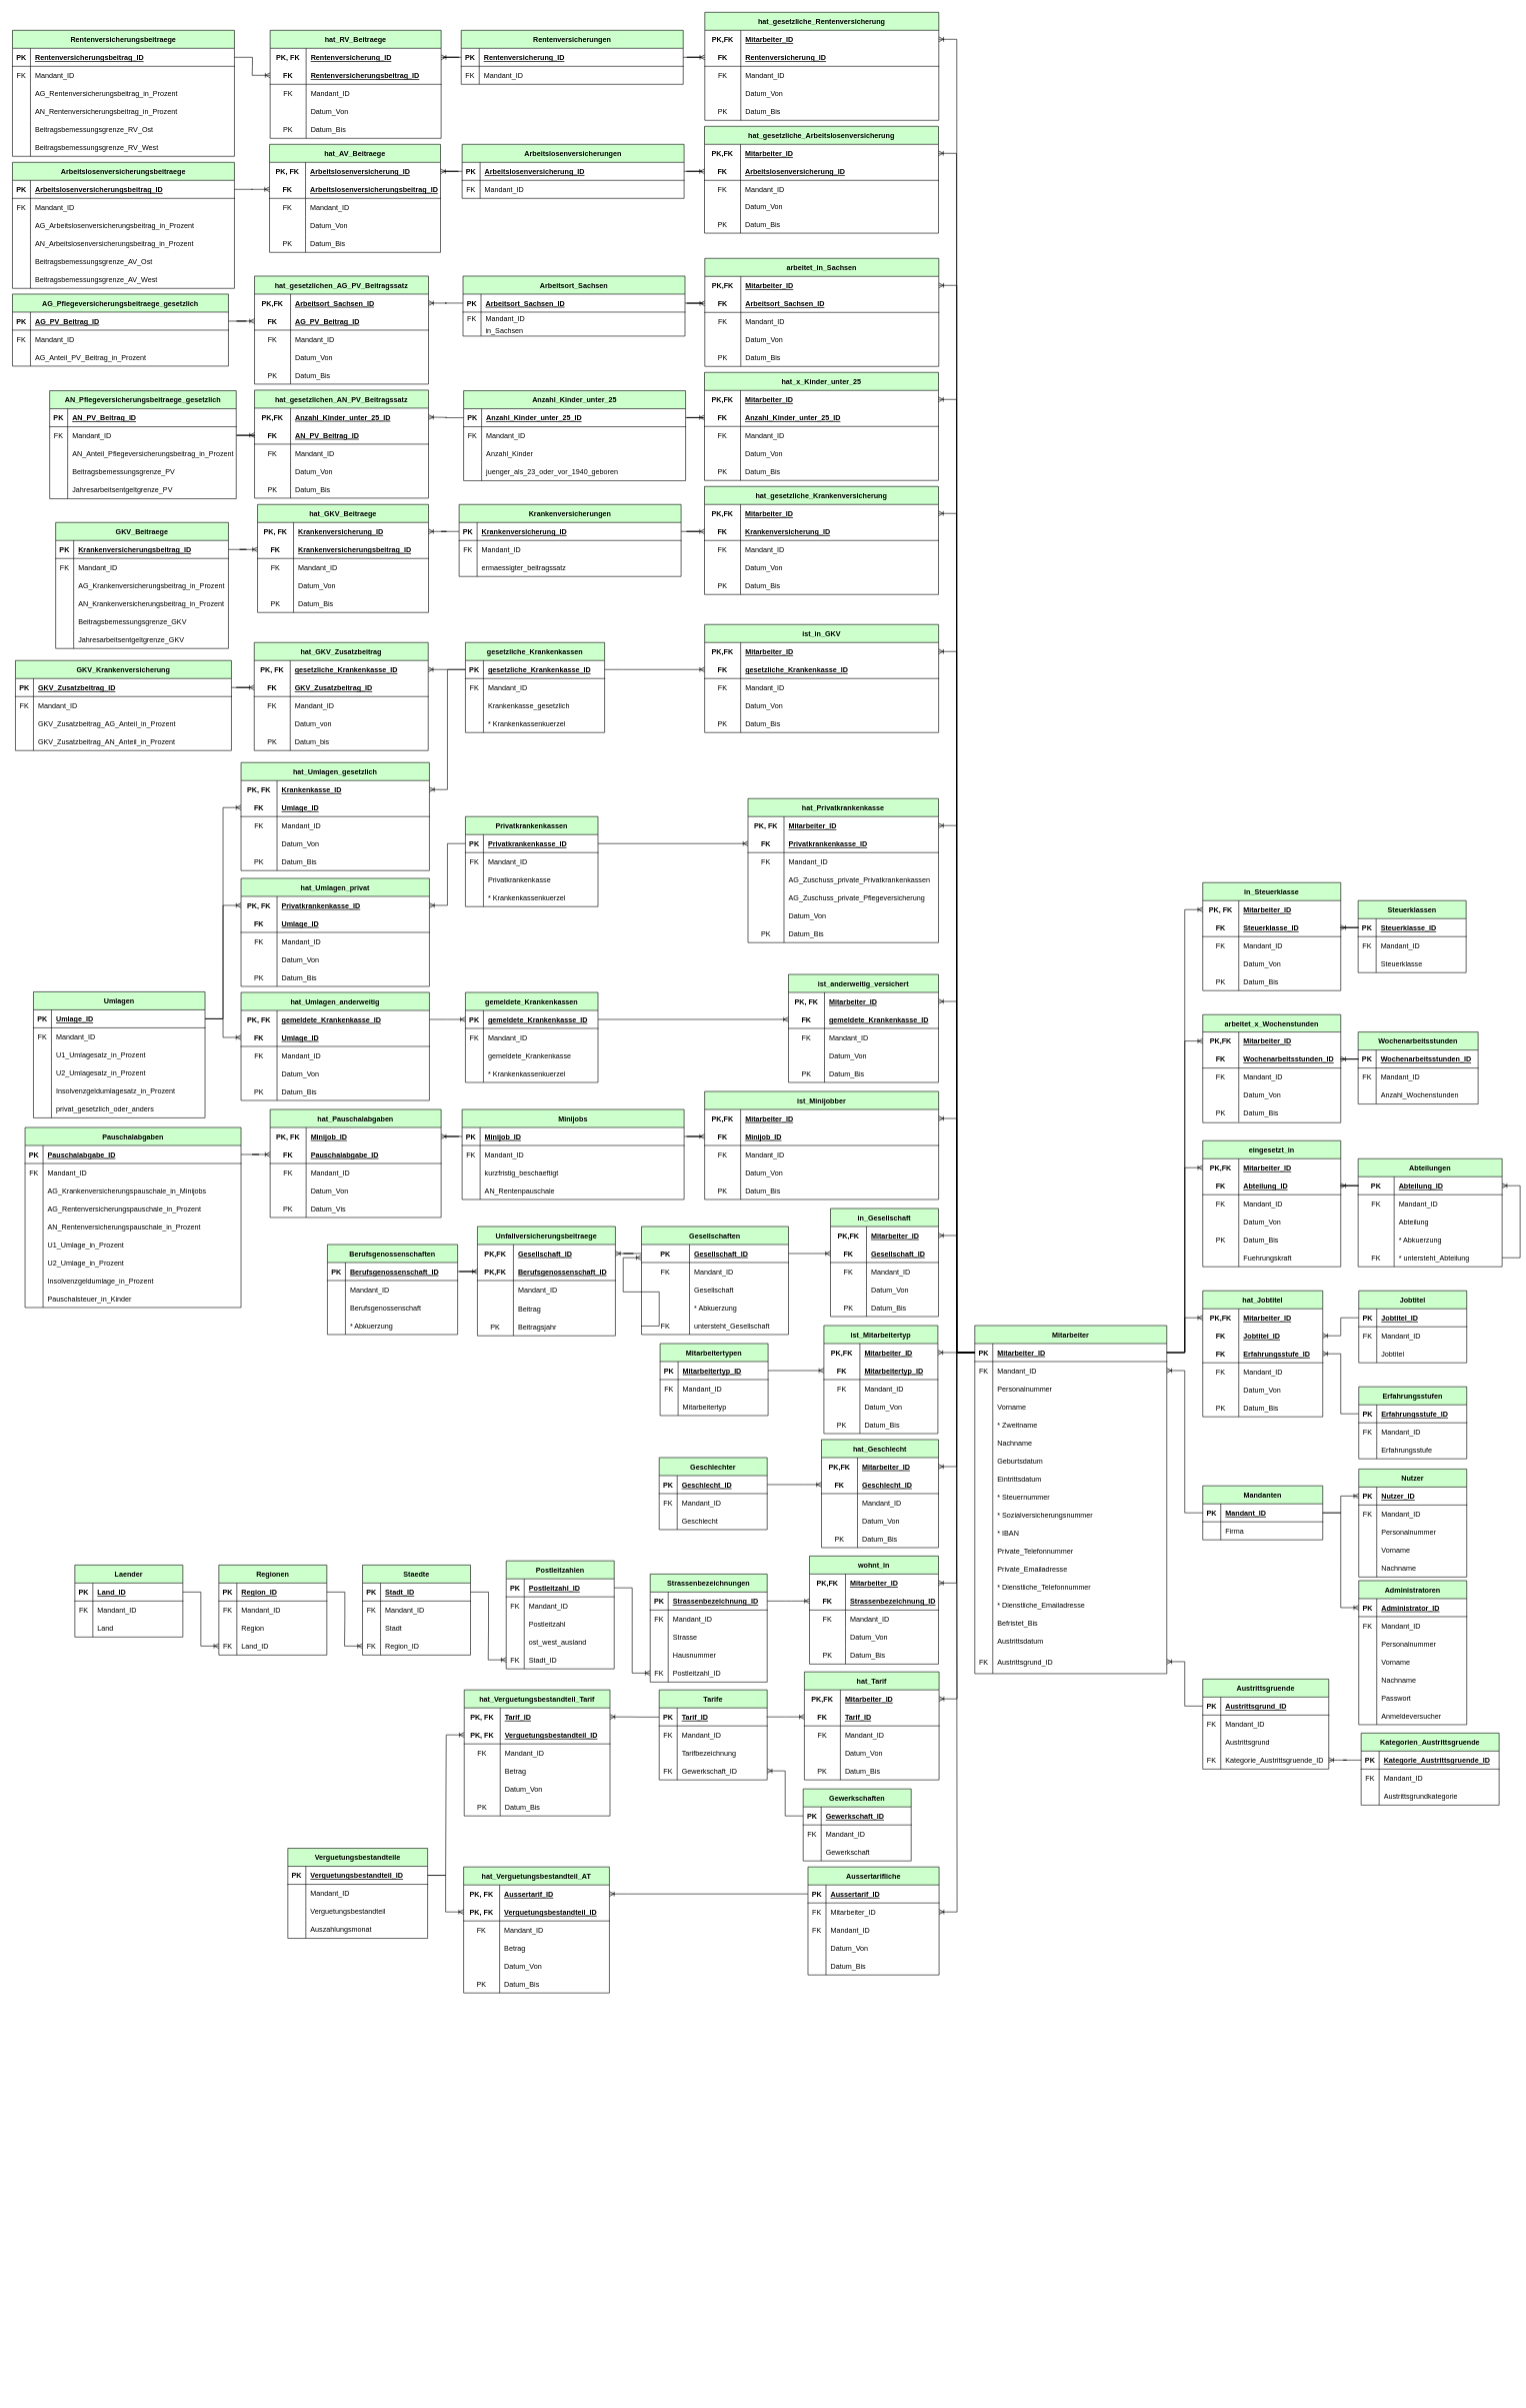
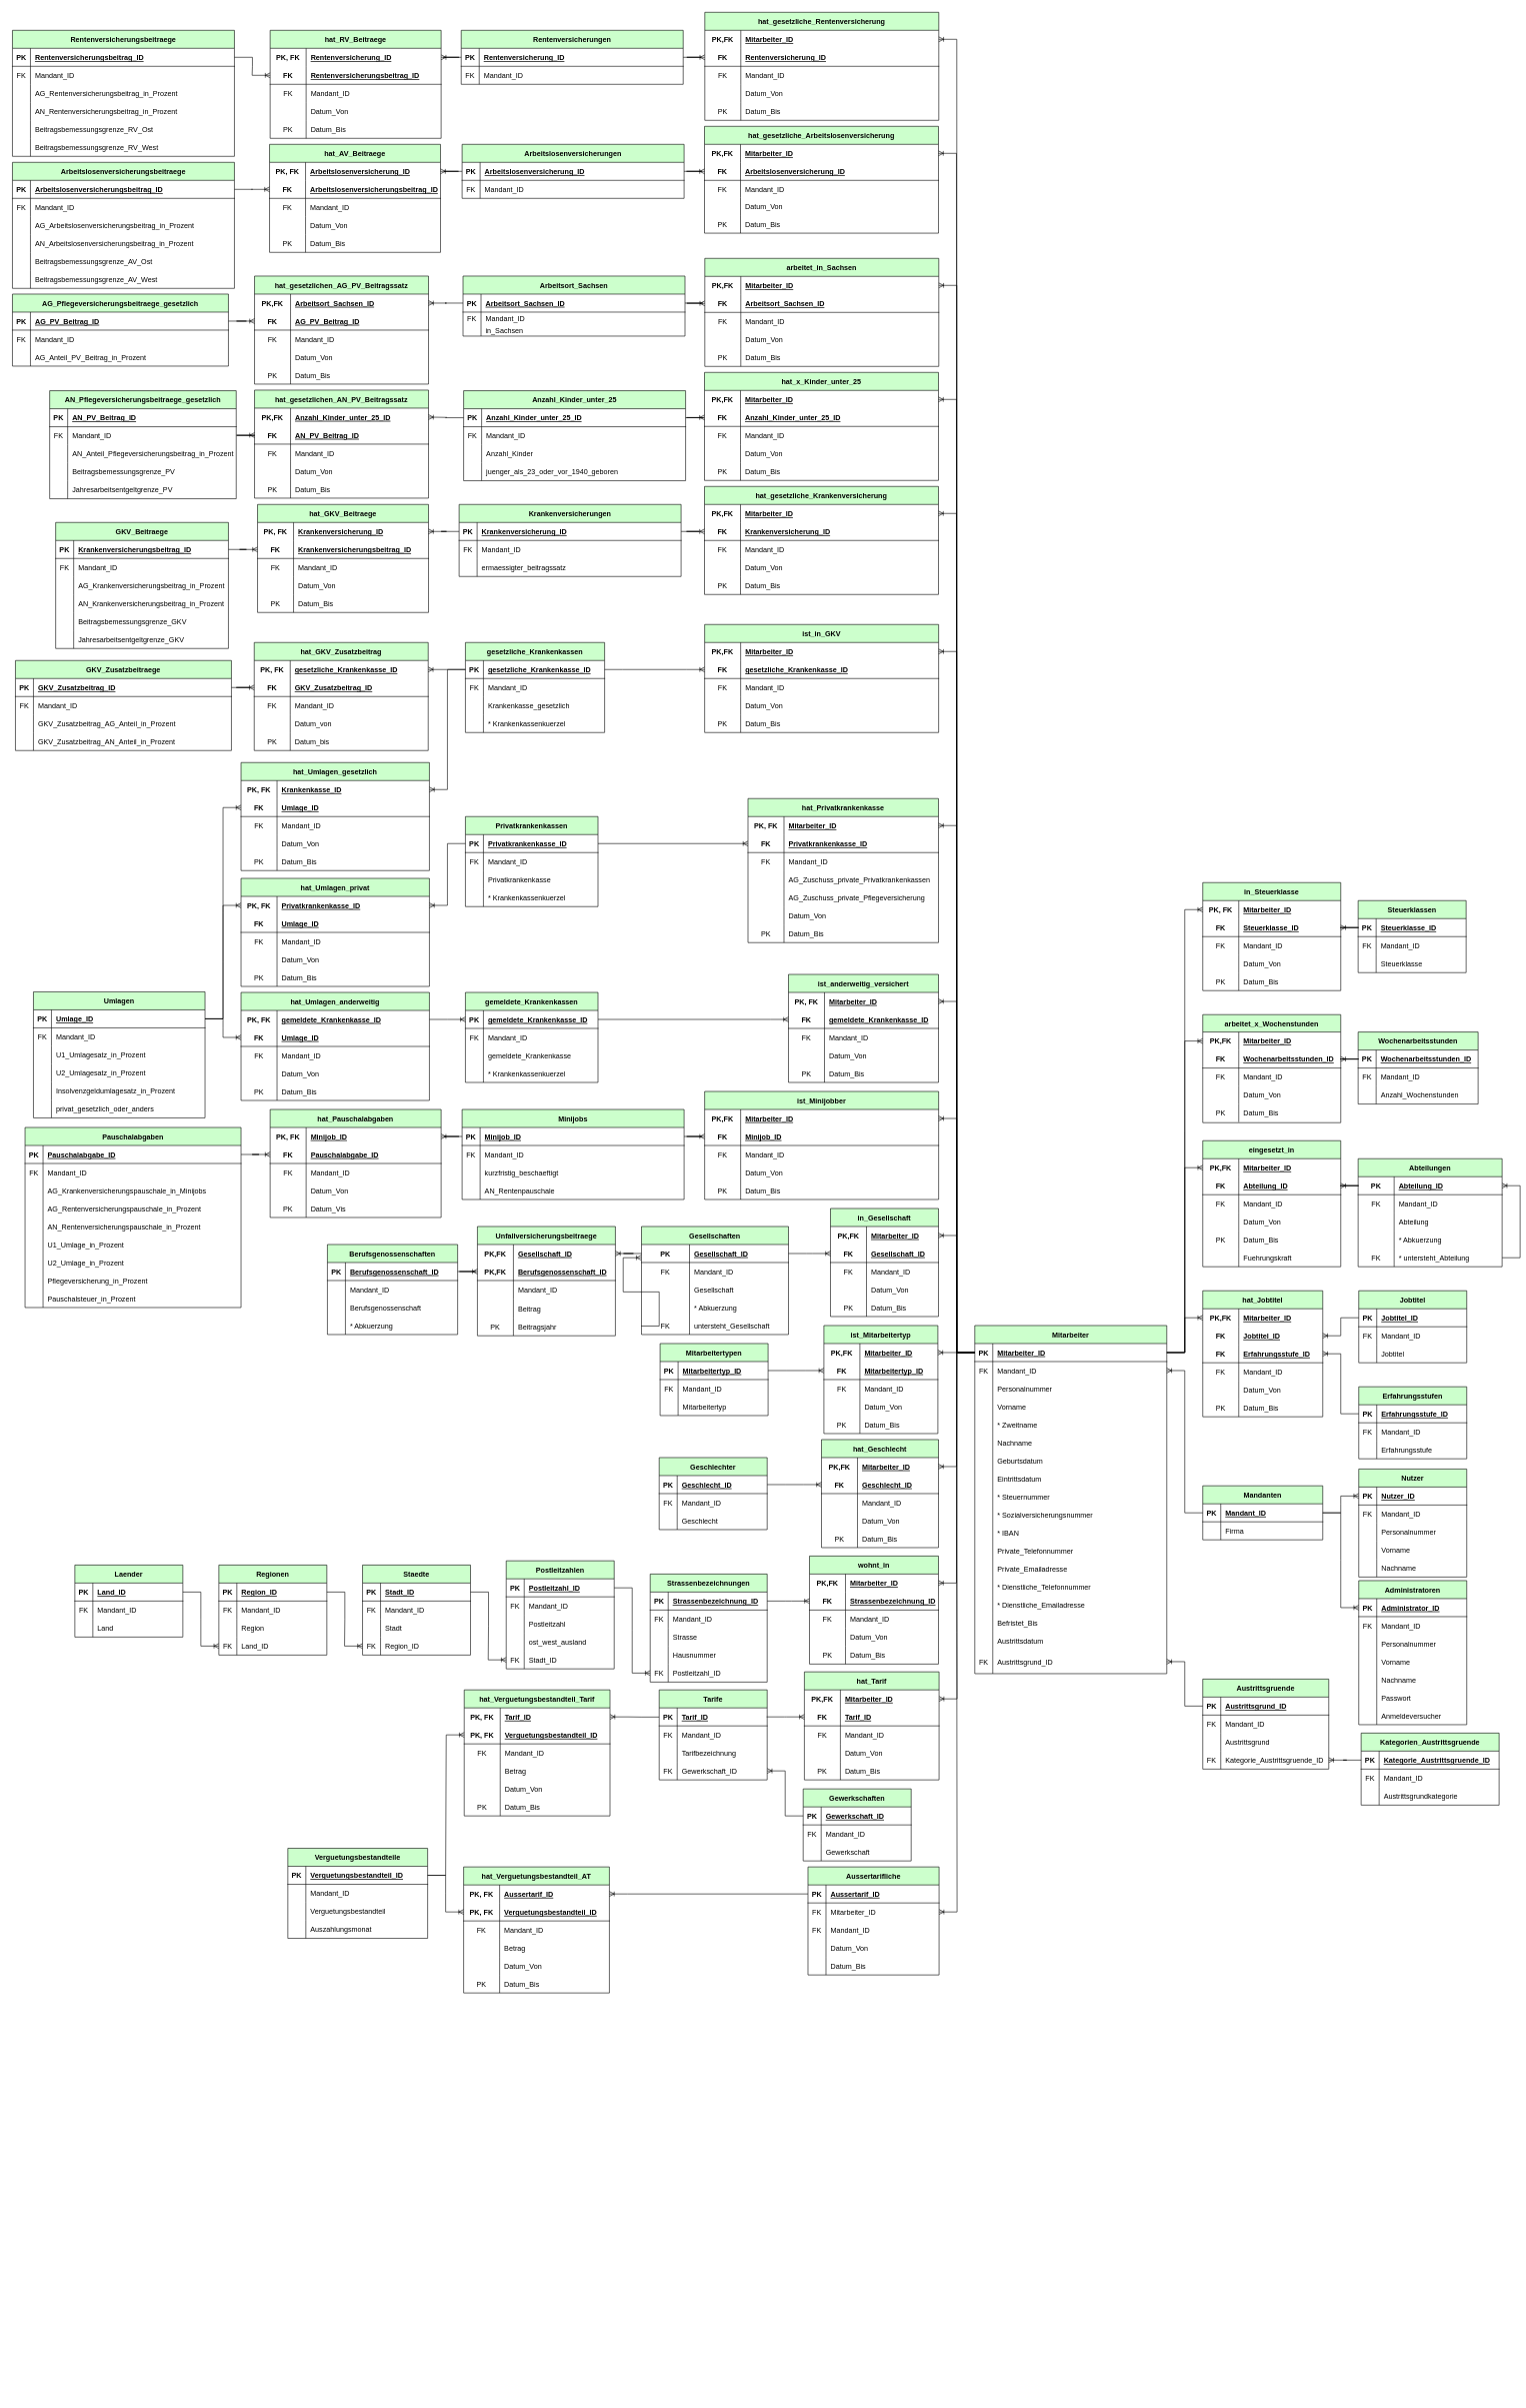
- <mxCell id="479" value="GKV_Krankenversicherung" style="shape=table;startSize=30;container=1;collapsible=1;childLayout=tableLayout;fixedRows=1;rowLines=0;fontStyle=1;align=center;resizeLast=1;fillColor=#CCFFCC;" parent="1" vertex="1"><mxGeometry x="25" y="1100" width="360" height="150" as="geometry" /></mxCell>
+ <mxCell id="479" value="GKV_Zusatzbeitraege" style="shape=table;startSize=30;container=1;collapsible=1;childLayout=tableLayout;fixedRows=1;rowLines=0;fontStyle=1;align=center;resizeLast=1;fillColor=#CCFFCC;" parent="1" vertex="1"><mxGeometry x="25" y="1100" width="360" height="150" as="geometry" /></mxCell>
- <mxCell id="845" value="Insolvenzgeldumlage_in_Prozent" style="shape=partialRectangle;connectable=0;fillColor=none;top=0;left=0;bottom=0;right=0;align=left;spacingLeft=6;overflow=hidden;" parent="843" vertex="1"><mxGeometry x="30" width="330" height="30" as="geometry"><mxRectangle width="330" height="30" as="alternateBounds" /></mxGeometry></mxCell>
+ <mxCell id="845" value="Pflegeversicherung_in_Prozent" style="shape=partialRectangle;connectable=0;fillColor=none;top=0;left=0;bottom=0;right=0;align=left;spacingLeft=6;overflow=hidden;" parent="843" vertex="1"><mxGeometry x="30" width="330" height="30" as="geometry"><mxRectangle width="330" height="30" as="alternateBounds" /></mxGeometry></mxCell>
- <mxCell id="848" value="Pauschalsteuer_in_Kinder" style="shape=partialRectangle;connectable=0;fillColor=none;top=0;left=0;bottom=0;right=0;align=left;spacingLeft=6;overflow=hidden;" parent="846" vertex="1"><mxGeometry x="30" width="330" height="30" as="geometry"><mxRectangle width="330" height="30" as="alternateBounds" /></mxGeometry></mxCell>
+ <mxCell id="848" value="Pauschalsteuer_in_Prozent" style="shape=partialRectangle;connectable=0;fillColor=none;top=0;left=0;bottom=0;right=0;align=left;spacingLeft=6;overflow=hidden;" parent="846" vertex="1"><mxGeometry x="30" width="330" height="30" as="geometry"><mxRectangle width="330" height="30" as="alternateBounds" /></mxGeometry></mxCell>
